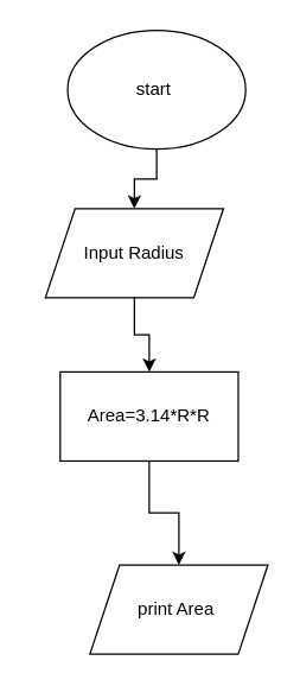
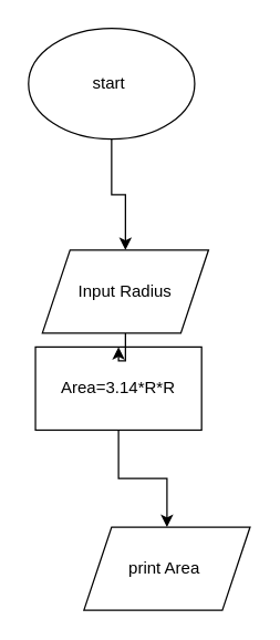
- <mxCell id="3" value="start&lt;span style=&quot;white-space: pre;&quot;&gt; &lt;/span&gt;" style="ellipse;whiteSpace=wrap;html=1;" vertex="1" parent="1"><mxGeometry x="45" y="20" width="120" height="80" as="geometry" /></mxCell>
+ <mxCell id="3" value="start&lt;span style=&quot;white-space: pre;&quot;&gt; &lt;/span&gt;" style="ellipse;whiteSpace=wrap;html=1;" vertex="1" parent="1"><mxGeometry x="20" y="20" width="120" height="80" as="geometry" /></mxCell>
- <mxCell id="8" value="Input Radius" style="shape=parallelogram;perimeter=parallelogramPerimeter;whiteSpace=wrap;html=1;fixedSize=1;" vertex="1" parent="1"><mxGeometry x="30" y="140" width="120" height="60" as="geometry" /></mxCell>
+ <mxCell id="8" value="Input Radius" style="shape=parallelogram;perimeter=parallelogramPerimeter;whiteSpace=wrap;html=1;fixedSize=1;" vertex="1" parent="1"><mxGeometry x="30" y="180" width="120" height="60" as="geometry" /></mxCell>
- <mxCell id="6" value="Area=3.14*R*R" style="rounded=0;whiteSpace=wrap;html=1;" vertex="1" parent="1"><mxGeometry x="40" y="250" width="120" height="60" as="geometry" /></mxCell>
+ <mxCell id="6" value="Area=3.14*R*R" style="rounded=0;whiteSpace=wrap;html=1;" vertex="1" parent="1"><mxGeometry x="25" y="250" width="120" height="60" as="geometry" /></mxCell>
